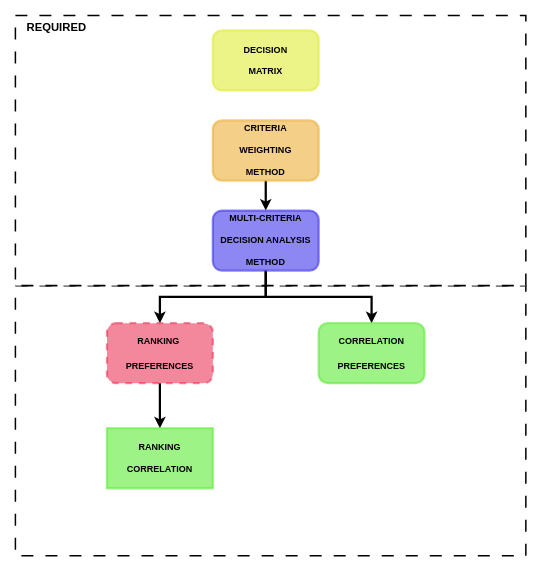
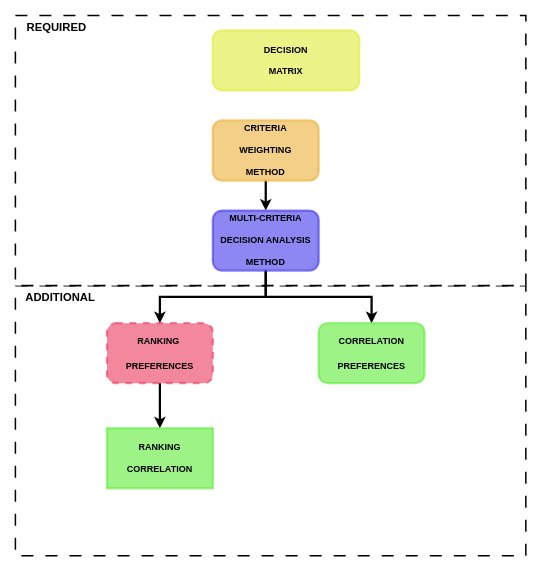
- <mxCell id="5" value="&lt;p style=&quot;line-height: 140%;&quot;&gt;&lt;b&gt;DECISION&lt;/b&gt;&lt;/p&gt;&lt;p style=&quot;line-height: 140%;&quot;&gt;&lt;b&gt;MATRIX&lt;/b&gt;&lt;/p&gt;" style="rounded=1;whiteSpace=wrap;html=1;fillColor=#dfec38;opacity=60;strokeColor=#dfec38;strokeWidth=3;" parent="1" vertex="1"><mxGeometry x="283" y="40" width="141" height="80" as="geometry" /></mxCell>
+ <mxCell id="5" value="&lt;p style=&quot;line-height: 140%;&quot;&gt;&lt;b&gt;DECISION&lt;/b&gt;&lt;/p&gt;&lt;p style=&quot;line-height: 140%;&quot;&gt;&lt;b&gt;MATRIX&lt;/b&gt;&lt;/p&gt;" style="rounded=1;whiteSpace=wrap;html=1;fillColor=#dfec38;opacity=60;strokeColor=#dfec38;strokeWidth=3;" parent="1" vertex="1"><mxGeometry x="283" y="40" width="195" height="80" as="geometry" /></mxCell>
+ <mxCell id="11" value="ADDITIONAL" style="text;html=1;strokeColor=none;fillColor=none;align=center;verticalAlign=middle;whiteSpace=wrap;rounded=0;fontStyle=1;fontSize=15;" parent="1" vertex="1"><mxGeometry x="20" y="380" width="120" height="30" as="geometry" /></mxCell>
